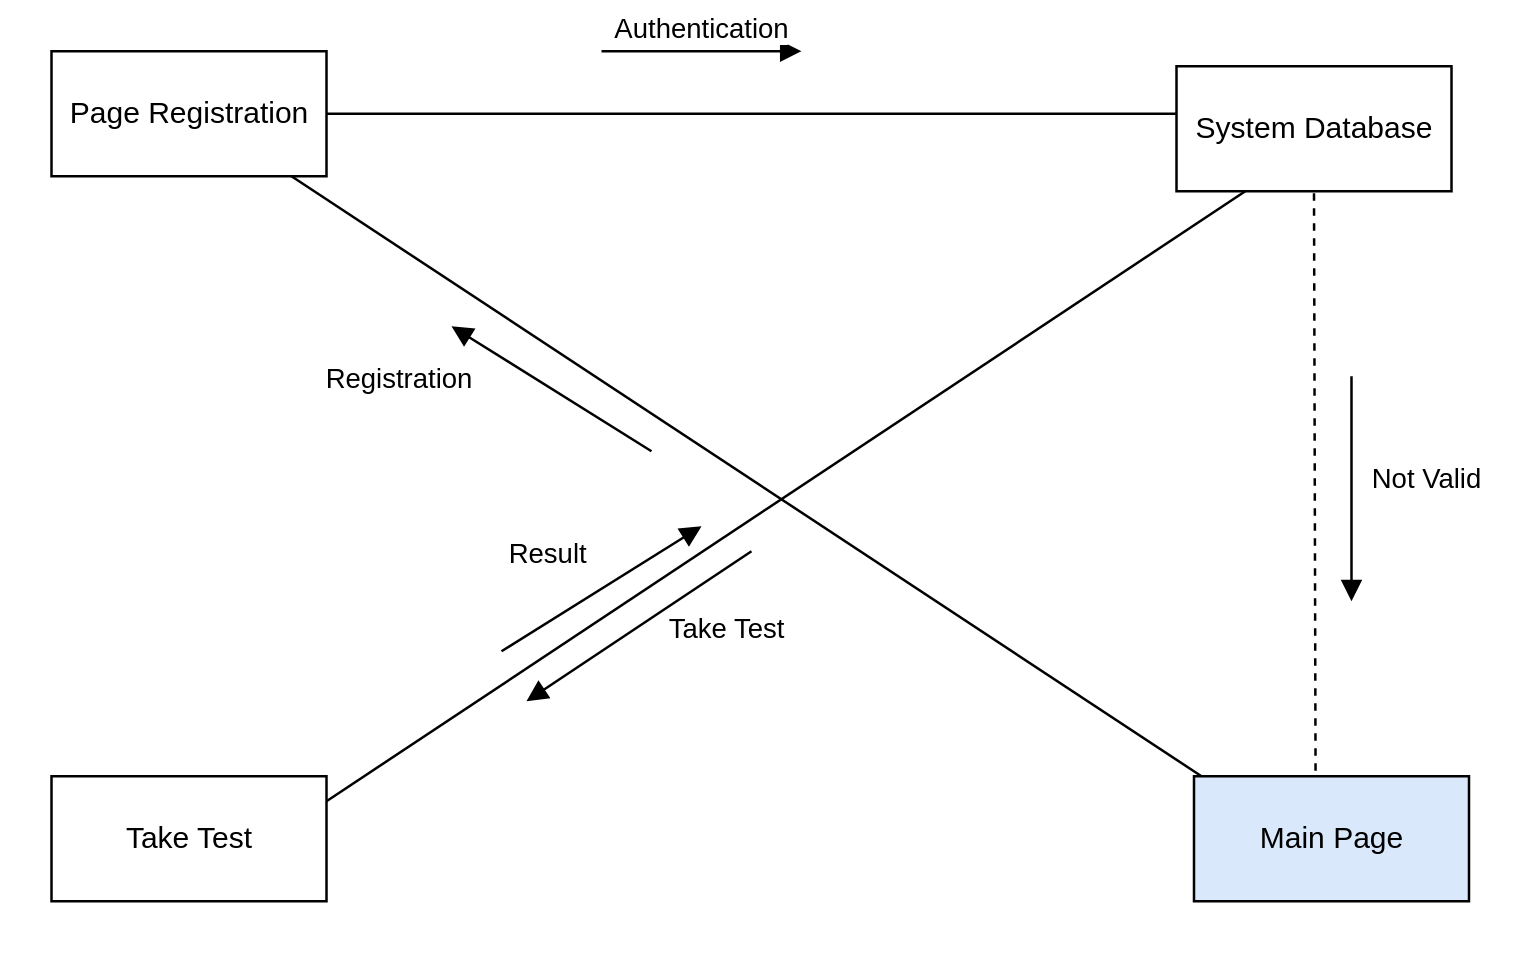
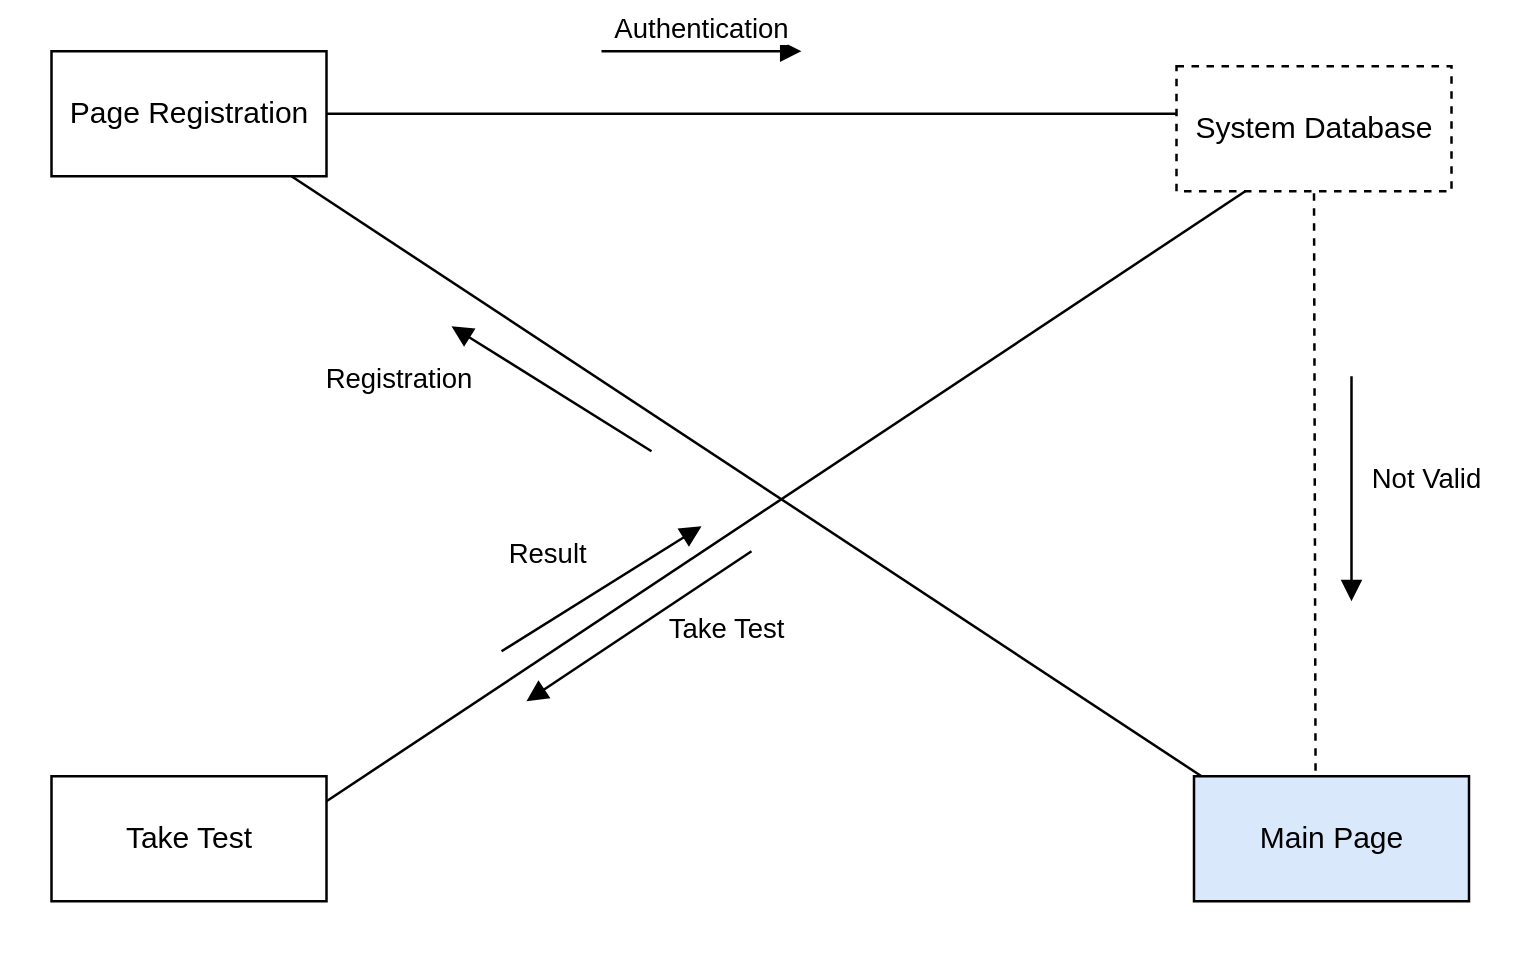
- <mxCell id="3" value="System Database" style="html=1;" vertex="1" parent="1"><mxGeometry x="470" y="26" width="110" height="50" as="geometry" /></mxCell>
+ <mxCell id="3" value="System Database" style="html=1;dashed=1;" vertex="1" parent="1"><mxGeometry x="470" y="26" width="110" height="50" as="geometry" /></mxCell>
